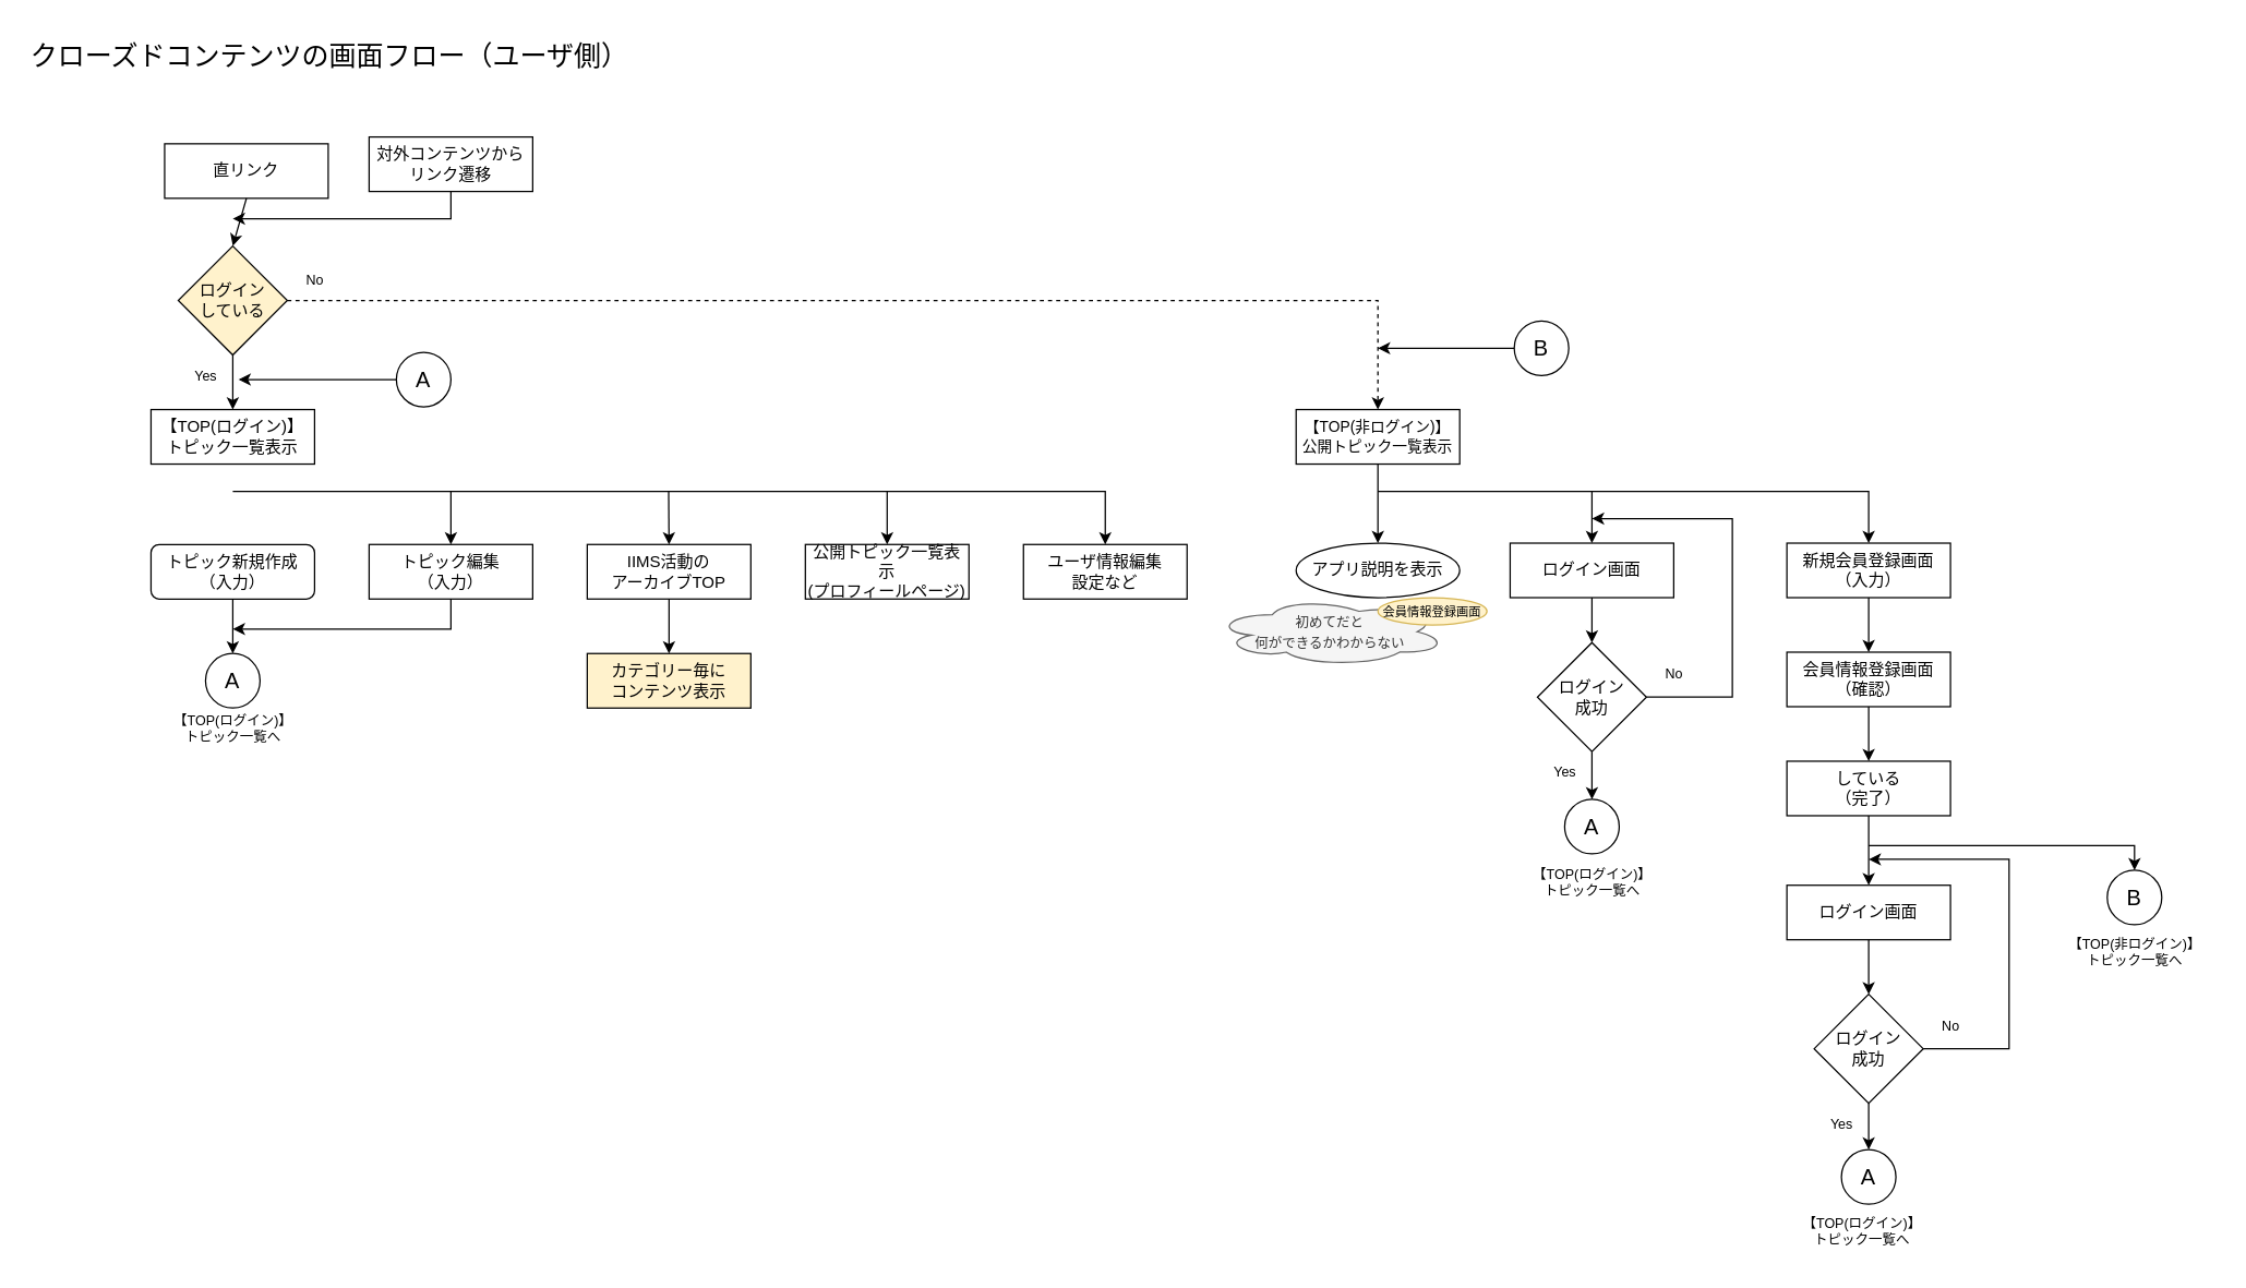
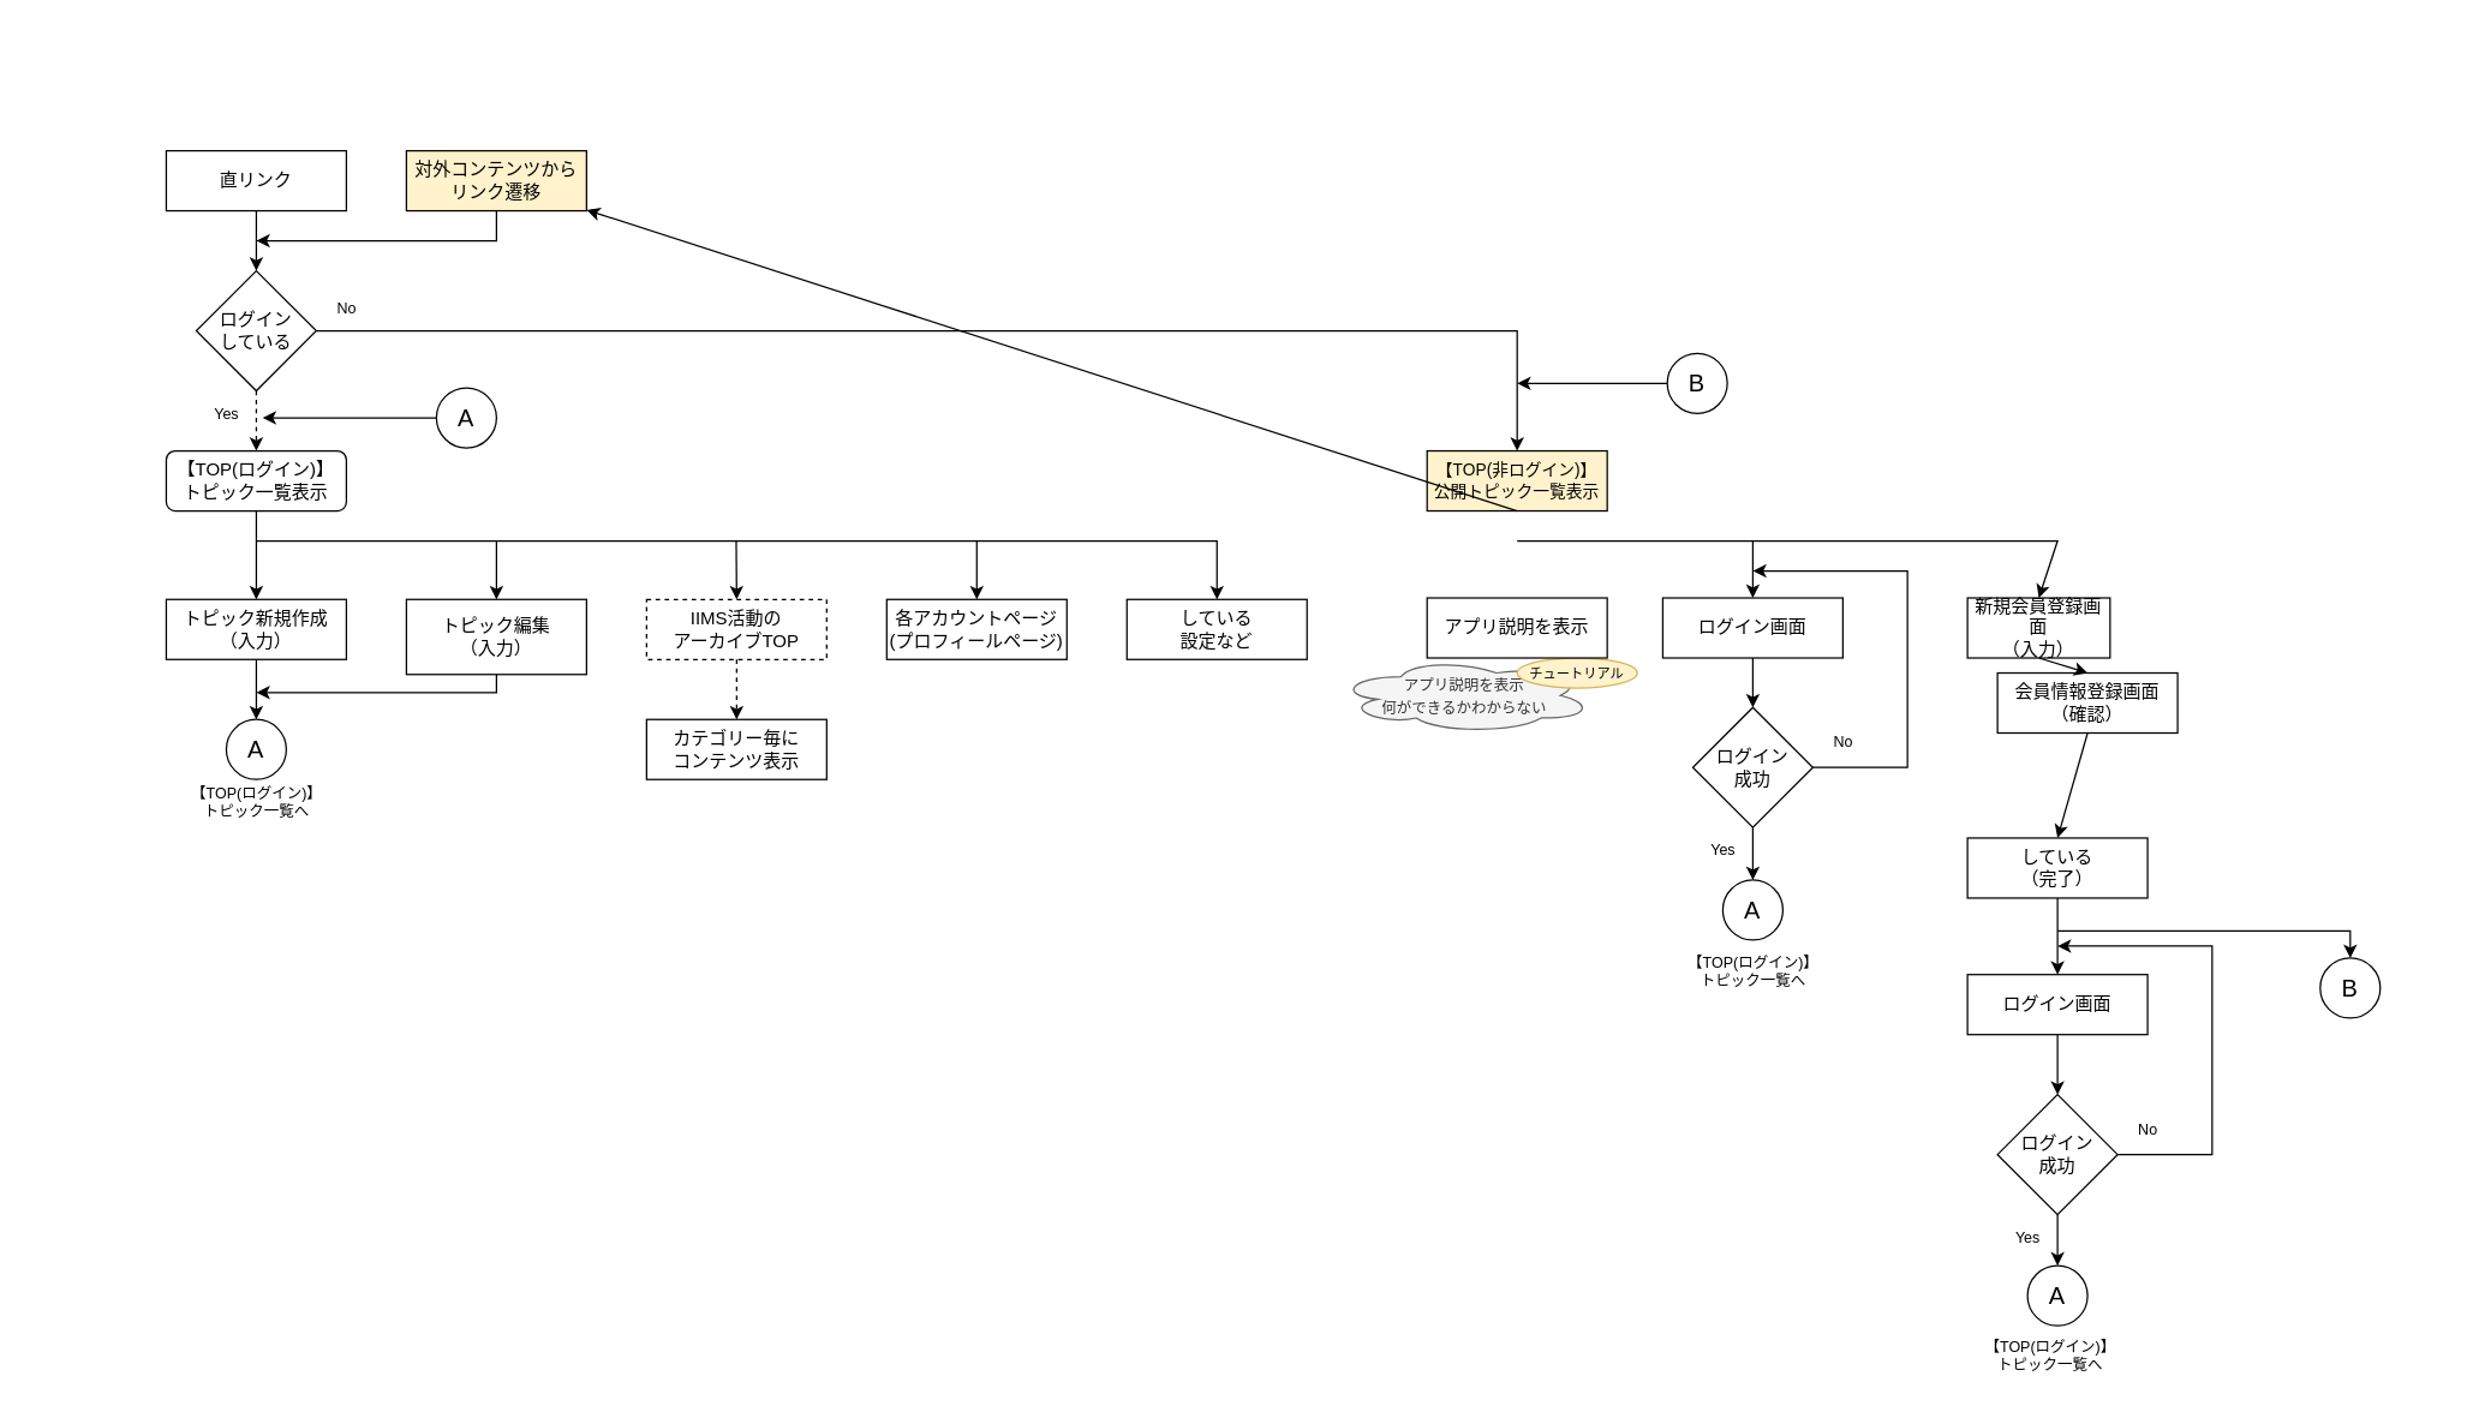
- <mxCell id="2" value="&lt;font style=&quot;font-size: 20px;&quot;&gt;クローズドコンテンツの画面フロー（ユーザ側）&lt;/font&gt;" style="text;html=1;align=left;verticalAlign=middle;resizable=0;points=[];autosize=1;strokeColor=none;fillColor=none;" parent="1" vertex="1"><mxGeometry x="20" y="20" width="460" height="40" as="geometry" /></mxCell>
- <mxCell id="3" value="対外コンテンツからリンク遷移" style="whiteSpace=wrap;html=1;" parent="1" vertex="1"><mxGeometry x="270" y="100" width="120" height="40" as="geometry" /></mxCell>
+ <mxCell id="3" value="対外コンテンツからリンク遷移" style="whiteSpace=wrap;html=1;fillColor=#fff2cc;" parent="1" vertex="1"><mxGeometry x="270" y="100" width="120" height="40" as="geometry" /></mxCell>
- <mxCell id="4" value="直リンク" style="whiteSpace=wrap;html=1;" parent="1" vertex="1"><mxGeometry x="120" y="105" width="120" height="40" as="geometry" /></mxCell>
+ <mxCell id="4" value="直リンク" style="whiteSpace=wrap;html=1;" parent="1" vertex="1"><mxGeometry x="110" y="100" width="120" height="40" as="geometry" /></mxCell>
- <mxCell id="8" value="ログイン&lt;br&gt;している" style="rhombus;whiteSpace=wrap;html=1;fontSize=12;fillColor=#fff2cc;" parent="1" vertex="1"><mxGeometry x="130" y="180" width="80" height="80" as="geometry" /></mxCell>
+ <mxCell id="8" value="ログイン&lt;br&gt;している" style="rhombus;whiteSpace=wrap;html=1;fontSize=12;" parent="1" vertex="1"><mxGeometry x="130" y="180" width="80" height="80" as="geometry" /></mxCell>
- <mxCell id="11" value="" style="edgeStyle=none;orthogonalLoop=1;jettySize=auto;html=1;rounded=0;exitX=1;exitY=0.5;exitDx=0;exitDy=0;entryX=0.5;entryY=0;entryDx=0;entryDy=0;dashed=1;" parent="1" source="8" target="10" edge="1"><mxGeometry width="100" relative="1" as="geometry"><mxPoint x="329.55" y="245" as="sourcePoint" /><mxPoint x="329.55" y="285" as="targetPoint" /><Array as="points"><mxPoint x="1010" y="220" /></Array></mxGeometry></mxCell>
+ <mxCell id="11" value="" style="edgeStyle=none;orthogonalLoop=1;jettySize=auto;html=1;rounded=0;exitX=1;exitY=0.5;exitDx=0;exitDy=0;entryX=0.5;entryY=0;entryDx=0;entryDy=0;" parent="1" source="8" target="10" edge="1"><mxGeometry width="100" relative="1" as="geometry"><mxPoint x="329.55" y="245" as="sourcePoint" /><mxPoint x="329.55" y="285" as="targetPoint" /><Array as="points"><mxPoint x="1010" y="220" /></Array></mxGeometry></mxCell>
- <mxCell id="9" value="" style="edgeStyle=none;orthogonalLoop=1;jettySize=auto;html=1;rounded=0;exitX=0.5;exitY=1;exitDx=0;exitDy=0;entryX=0.5;entryY=0;entryDx=0;entryDy=0;" parent="1" source="8" target="5" edge="1"><mxGeometry width="100" relative="1" as="geometry"><mxPoint x="170" y="275" as="sourcePoint" /><mxPoint x="190" y="280" as="targetPoint" /></mxGeometry></mxCell>
+ <mxCell id="9" value="" style="edgeStyle=none;orthogonalLoop=1;jettySize=auto;html=1;rounded=0;exitX=0.5;exitY=1;exitDx=0;exitDy=0;entryX=0.5;entryY=0;entryDx=0;entryDy=0;dashed=1;" parent="1" source="8" target="5" edge="1"><mxGeometry width="100" relative="1" as="geometry"><mxPoint x="170" y="275" as="sourcePoint" /><mxPoint x="190" y="280" as="targetPoint" /></mxGeometry></mxCell>
- <mxCell id="5" value="【TOP(ログイン)】&lt;br&gt;トピック一覧表示" style="whiteSpace=wrap;html=1;" parent="1" vertex="1"><mxGeometry x="110" y="300" width="120" height="40" as="geometry" /></mxCell>
+ <mxCell id="5" value="【TOP(ログイン)】&lt;br&gt;トピック一覧表示" style="whiteSpace=wrap;html=1;rounded=1;" parent="1" vertex="1"><mxGeometry x="110" y="300" width="120" height="40" as="geometry" /></mxCell>
- <mxCell id="10" value="【TOP(非ログイン)】&lt;br style=&quot;font-size: 11px;&quot;&gt;公開トピック一覧表示" style="whiteSpace=wrap;html=1;fontSize=11;" parent="1" vertex="1"><mxGeometry x="950" y="300" width="120" height="40" as="geometry" /></mxCell>
+ <mxCell id="10" value="【TOP(非ログイン)】&lt;br style=&quot;font-size: 11px;&quot;&gt;公開トピック一覧表示" style="whiteSpace=wrap;html=1;fontSize=11;fillColor=#fff2cc;" parent="1" vertex="1"><mxGeometry x="950" y="300" width="120" height="40" as="geometry" /></mxCell>
+ <mxCell id="16" value="" style="edgeStyle=none;orthogonalLoop=1;jettySize=auto;html=1;rounded=0;exitX=0.5;exitY=1;exitDx=0;exitDy=0;entryX=0.5;entryY=0;entryDx=0;entryDy=0;" parent="1" source="5" target="17" edge="1"><mxGeometry width="100" relative="1" as="geometry"><mxPoint x="170" y="345" as="sourcePoint" /><mxPoint x="170" y="370" as="targetPoint" /></mxGeometry></mxCell>
- <mxCell id="18" value="" style="edgeStyle=none;orthogonalLoop=1;jettySize=auto;html=1;rounded=0;exitX=0.5;exitY=1;exitDx=0;exitDy=0;entryX=0.5;entryY=0;entryDx=0;entryDy=0;" parent="1" source="10" target="45" edge="1"><mxGeometry width="100" relative="1" as="geometry"><mxPoint x="1009.55" y="345" as="sourcePoint" /><mxPoint x="1010" y="380" as="targetPoint" /></mxGeometry></mxCell>
+ <mxCell id="18" value="" style="edgeStyle=none;orthogonalLoop=1;jettySize=auto;html=1;rounded=0;exitX=0.5;exitY=1;exitDx=0;exitDy=0;" parent="1" source="10" target="3" edge="1"><mxGeometry width="100" relative="1" as="geometry"><mxPoint x="1009.55" y="345" as="sourcePoint" /><mxPoint x="1010" y="380" as="targetPoint" /></mxGeometry></mxCell>
- <mxCell id="45" value="アプリ説明を表示" style="ellipse;whiteSpace=wrap;html=1;" parent="1" vertex="1"><mxGeometry x="950" y="398" width="120" height="40" as="geometry" /></mxCell>
+ <mxCell id="45" value="アプリ説明を表示" style="whiteSpace=wrap;html=1;" parent="1" vertex="1"><mxGeometry x="950" y="398" width="120" height="40" as="geometry" /></mxCell>
- <mxCell id="21" value="新規会員登録画面&lt;br&gt;（入力）" style="whiteSpace=wrap;html=1;" parent="1" vertex="1"><mxGeometry x="1310" y="398" width="120" height="40" as="geometry" /></mxCell>
+ <mxCell id="21" value="新規会員登録画面&lt;br&gt;（入力）" style="whiteSpace=wrap;html=1;" parent="1" vertex="1"><mxGeometry x="1310" y="398" width="95" height="40" as="geometry" /></mxCell>
- <mxCell id="17" value="トピック新規作成&lt;br&gt;（入力）" style="whiteSpace=wrap;html=1;rounded=1;" parent="1" vertex="1"><mxGeometry x="110" y="399" width="120" height="40" as="geometry" /></mxCell>
+ <mxCell id="17" value="トピック新規作成&lt;br&gt;（入力）" style="whiteSpace=wrap;html=1;" parent="1" vertex="1"><mxGeometry x="110" y="399" width="120" height="40" as="geometry" /></mxCell>
- <mxCell id="40" value="トピック編集&lt;br&gt;（入力）" style="whiteSpace=wrap;html=1;" parent="1" vertex="1"><mxGeometry x="270" y="399" width="120" height="40" as="geometry" /></mxCell>
+ <mxCell id="40" value="トピック編集&lt;br&gt;（入力）" style="whiteSpace=wrap;html=1;" parent="1" vertex="1"><mxGeometry x="270" y="399" width="120" height="50" as="geometry" /></mxCell>
- <mxCell id="38" value="IIMS活動の&lt;br&gt;アーカイブTOP" style="whiteSpace=wrap;html=1;" parent="1" vertex="1"><mxGeometry x="430" y="399" width="120" height="40" as="geometry" /></mxCell>
+ <mxCell id="38" value="IIMS活動の&lt;br&gt;アーカイブTOP" style="whiteSpace=wrap;html=1;dashed=1;" parent="1" vertex="1"><mxGeometry x="430" y="399" width="120" height="40" as="geometry" /></mxCell>
- <mxCell id="39" value="公開トピック一覧表示&lt;br&gt;(プロフィールページ)" style="whiteSpace=wrap;html=1;" parent="1" vertex="1"><mxGeometry x="590" y="399" width="120" height="40" as="geometry" /></mxCell>
+ <mxCell id="39" value="各アカウントページ&lt;br&gt;(プロフィールページ)" style="whiteSpace=wrap;html=1;" parent="1" vertex="1"><mxGeometry x="590" y="399" width="120" height="40" as="geometry" /></mxCell>
- <mxCell id="41" value="ユーザ情報編集&lt;br&gt;設定など" style="whiteSpace=wrap;html=1;" parent="1" vertex="1"><mxGeometry x="750" y="399" width="120" height="40" as="geometry" /></mxCell>
+ <mxCell id="41" value="している&lt;br&gt;設定など" style="whiteSpace=wrap;html=1;" parent="1" vertex="1"><mxGeometry x="750" y="399" width="120" height="40" as="geometry" /></mxCell>
- <mxCell id="15" value="&lt;font style=&quot;font-size: 9px;&quot;&gt;会員情報登録画面&lt;/font&gt;" style="ellipse;whiteSpace=wrap;html=1;fillColor=#fff2cc;strokeColor=#d6b656;" parent="1" vertex="1"><mxGeometry x="1010" y="438" width="80" height="20" as="geometry" /></mxCell>
+ <mxCell id="15" value="&lt;font style=&quot;font-size: 9px;&quot;&gt;チュートリアル&lt;/font&gt;" style="ellipse;whiteSpace=wrap;html=1;fillColor=#fff2cc;strokeColor=#d6b656;" parent="1" vertex="1"><mxGeometry x="1010" y="438" width="80" height="20" as="geometry" /></mxCell>
- <mxCell id="47" value="" style="edgeStyle=none;orthogonalLoop=1;jettySize=auto;html=1;rounded=0;exitX=0.5;exitY=1;exitDx=0;exitDy=0;entryX=0.5;entryY=0;entryDx=0;entryDy=0;" parent="1" source="38" target="46" edge="1"><mxGeometry width="100" relative="1" as="geometry"><mxPoint x="489.5" y="444" as="sourcePoint" /><mxPoint x="500" y="469" as="targetPoint" /></mxGeometry></mxCell>
+ <mxCell id="47" value="" style="edgeStyle=none;orthogonalLoop=1;jettySize=auto;html=1;rounded=0;exitX=0.5;exitY=1;exitDx=0;exitDy=0;entryX=0.5;entryY=0;entryDx=0;entryDy=0;dashed=1;" parent="1" source="38" target="46" edge="1"><mxGeometry width="100" relative="1" as="geometry"><mxPoint x="489.5" y="444" as="sourcePoint" /><mxPoint x="500" y="469" as="targetPoint" /></mxGeometry></mxCell>
- <mxCell id="14" value="&lt;font style=&quot;font-size: 10px;&quot;&gt;初めてだと&lt;br&gt;何ができるかわからない&lt;br&gt;&lt;/font&gt;" style="ellipse;shape=cloud;whiteSpace=wrap;html=1;fillColor=#f5f5f5;fontColor=#333333;strokeColor=#666666;" parent="1" vertex="1"><mxGeometry x="890" y="438" width="170" height="50" as="geometry" /></mxCell>
+ <mxCell id="14" value="&lt;font style=&quot;font-size: 10px;&quot;&gt;アプリ説明を表示&lt;br&gt;何ができるかわからない&lt;br&gt;&lt;/font&gt;" style="ellipse;shape=cloud;whiteSpace=wrap;html=1;fillColor=#f5f5f5;fontColor=#333333;strokeColor=#666666;" parent="1" vertex="1"><mxGeometry x="890" y="438" width="170" height="50" as="geometry" /></mxCell>
- <mxCell id="26" value="会員情報登録画面&lt;br&gt;（確認）" style="whiteSpace=wrap;html=1;" parent="1" vertex="1"><mxGeometry x="1310" y="478" width="120" height="40" as="geometry" /></mxCell>
+ <mxCell id="26" value="会員情報登録画面&lt;br&gt;（確認）" style="whiteSpace=wrap;html=1;" parent="1" vertex="1"><mxGeometry x="1330" y="448" width="120" height="40" as="geometry" /></mxCell>
- <mxCell id="46" value="カテゴリー毎に&lt;br&gt;コンテンツ表示" style="whiteSpace=wrap;html=1;fillColor=#fff2cc;" parent="1" vertex="1"><mxGeometry x="430" y="479" width="120" height="40" as="geometry" /></mxCell>
+ <mxCell id="46" value="カテゴリー毎に&lt;br&gt;コンテンツ表示" style="whiteSpace=wrap;html=1;" parent="1" vertex="1"><mxGeometry x="430" y="479" width="120" height="40" as="geometry" /></mxCell>
- <mxCell id="55" value="【TOP(非ログイン)】&lt;br&gt;トピック一覧へ" style="text;html=1;align=center;verticalAlign=middle;resizable=0;points=[];autosize=1;strokeColor=none;fillColor=none;fontSize=10;" parent="1" vertex="1"><mxGeometry x="1505" y="678" width="120" height="40" as="geometry" /></mxCell>
